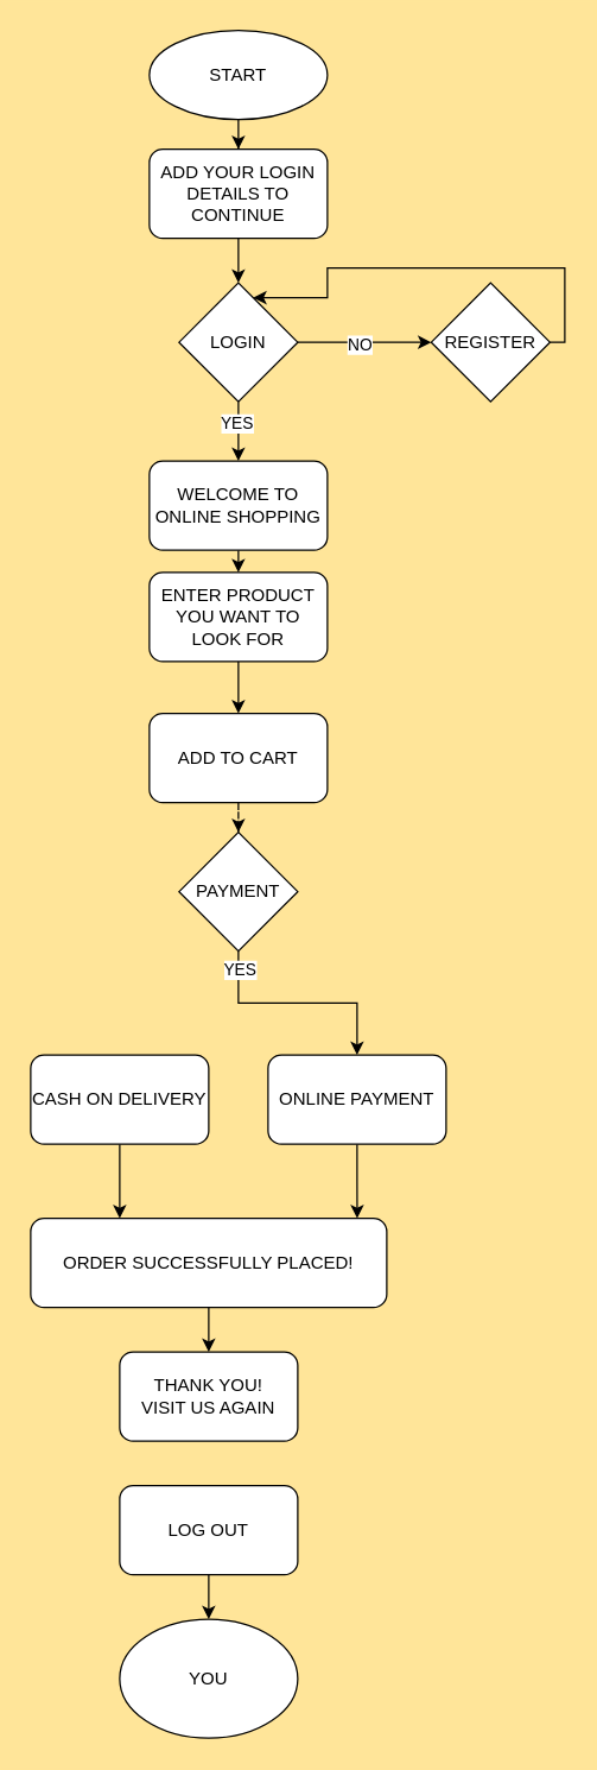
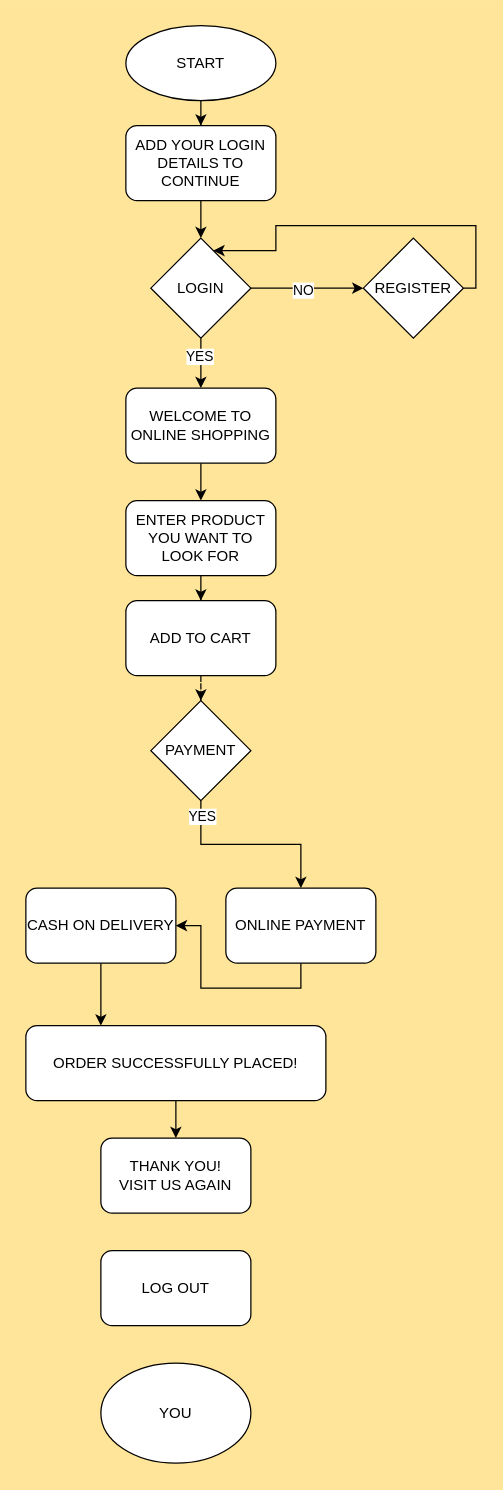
- <mxCell id="11" value="ENTER PRODUCT YOU WANT TO LOOK FOR" style="rounded=1;whiteSpace=wrap;html=1;labelBackgroundColor=none;" vertex="1" parent="1"><mxGeometry x="100" y="385" width="120" height="60" as="geometry" /></mxCell>
+ <mxCell id="11" value="ENTER PRODUCT YOU WANT TO LOOK FOR" style="rounded=1;whiteSpace=wrap;html=1;labelBackgroundColor=none;" vertex="1" parent="1"><mxGeometry x="100" y="400" width="120" height="60" as="geometry" /></mxCell>
- <mxCell id="20" style="edgeStyle=orthogonalEdgeStyle;rounded=0;orthogonalLoop=1;jettySize=auto;html=1;exitX=0.5;exitY=1;exitDx=0;exitDy=0;entryX=0.917;entryY=0;entryDx=0;entryDy=0;entryPerimeter=0;labelBackgroundColor=none;fontColor=default;" edge="1" parent="1" source="21" target="23"><mxGeometry relative="1" as="geometry"><mxPoint x="240" y="650" as="targetPoint" /></mxGeometry></mxCell>
+ <mxCell id="20" style="edgeStyle=orthogonalEdgeStyle;rounded=0;orthogonalLoop=1;jettySize=auto;html=1;exitX=0.5;exitY=1;exitDx=0;exitDy=0;labelBackgroundColor=none;fontColor=default;" edge="1" parent="1" source="21" target="19"><mxGeometry relative="1" as="geometry"><mxPoint x="240" y="650" as="targetPoint" /></mxGeometry></mxCell>
- <mxCell id="24" style="edgeStyle=orthogonalEdgeStyle;rounded=0;orthogonalLoop=1;jettySize=auto;html=1;exitX=0.5;exitY=1;exitDx=0;exitDy=0;entryX=0.5;entryY=0;entryDx=0;entryDy=0;labelBackgroundColor=none;fontColor=default;" edge="1" parent="1" source="25" target="26"><mxGeometry relative="1" as="geometry" /></mxCell>
